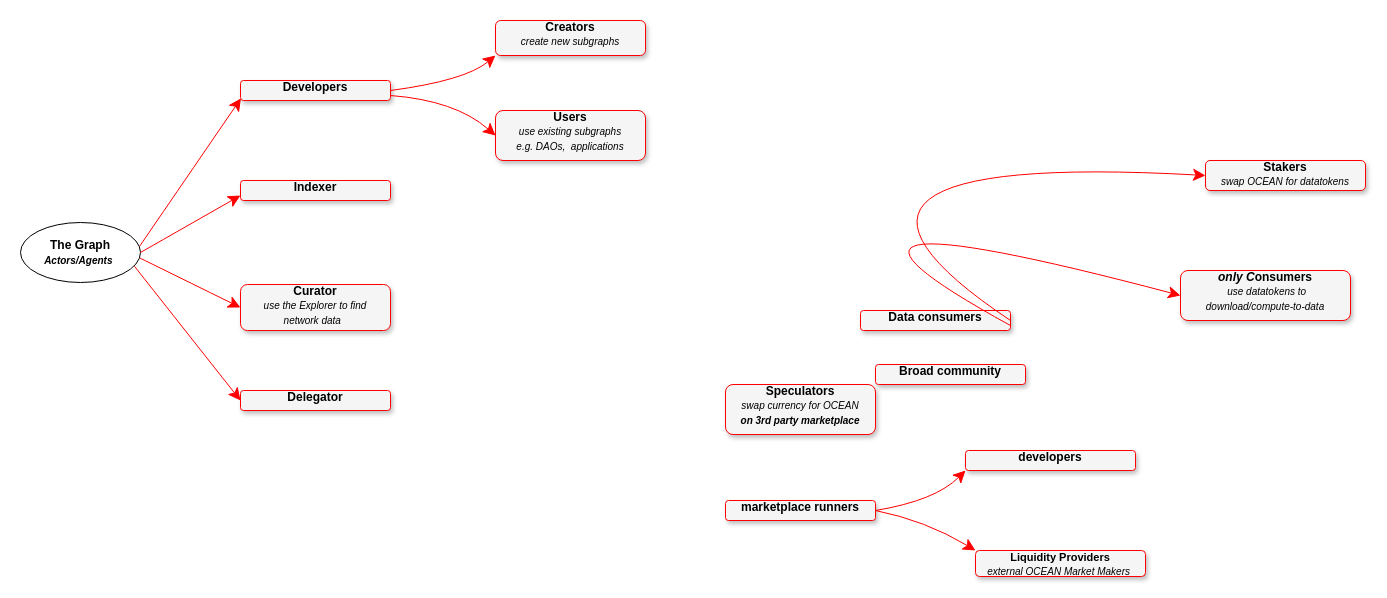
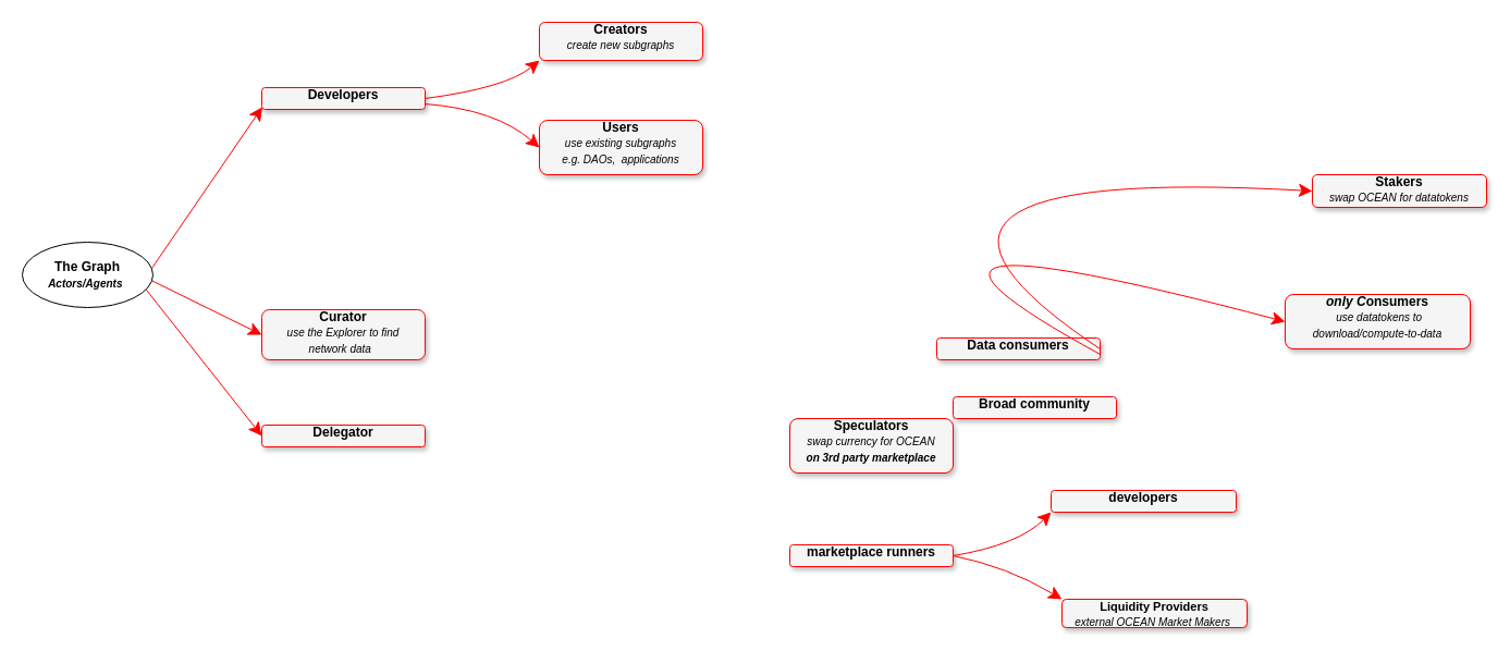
- <mxCell id="20" value="&lt;blockquote style=&quot;margin: 0 0 0 40px; border: none; padding: 0px;&quot;&gt;&lt;/blockquote&gt;&lt;b&gt;Indexer&lt;/b&gt;&lt;i style=&quot;font-size: 10px;&quot;&gt;&lt;br&gt;&lt;/i&gt;" style="text;html=1;strokeColor=#FF0000;fillColor=#f5f5f5;overflow=fill;rounded=1;shadow=1;fontSize=12;align=center;" vertex="1" parent="1"><mxGeometry x="240" y="180" width="150" height="20" as="geometry" /></mxCell>
- <mxCell id="24" style="edgeStyle=none;curved=1;html=1;startSize=10;endArrow=classic;endFill=1;endSize=10;strokeColor=#FF0000;strokeWidth=1;fontSize=12;exitX=1;exitY=0.5;exitDx=0;exitDy=0;entryX=0;entryY=0.75;entryDx=0;entryDy=0;" edge="1" parent="1" source="7" target="20"><mxGeometry relative="1" as="geometry"><mxPoint x="165" y="240" as="sourcePoint" /><mxPoint x="265" y="323" as="targetPoint" /></mxGeometry></mxCell>
